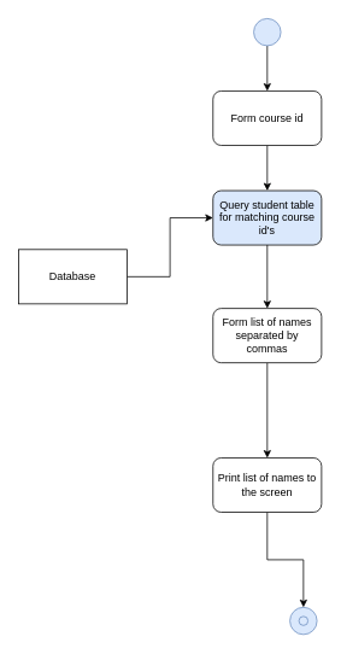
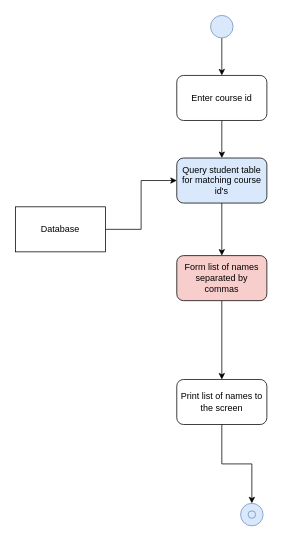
- <mxCell id="8" value="Form course id" style="rounded=1;whiteSpace=wrap;html=1;" vertex="1" parent="1"><mxGeometry x="235" y="100" width="120" height="60" as="geometry" /></mxCell>
+ <mxCell id="8" value="Enter course id" style="rounded=1;whiteSpace=wrap;html=1;" vertex="1" parent="1"><mxGeometry x="235" y="100" width="120" height="60" as="geometry" /></mxCell>
- <mxCell id="14" value="Form list of names separated by commas" style="rounded=1;whiteSpace=wrap;html=1;" vertex="1" parent="1"><mxGeometry x="235" y="340" width="120" height="60" as="geometry" /></mxCell>
+ <mxCell id="14" value="Form list of names separated by commas" style="rounded=1;whiteSpace=wrap;html=1;fillColor=#f8cecc;" vertex="1" parent="1"><mxGeometry x="235" y="340" width="120" height="60" as="geometry" /></mxCell>
